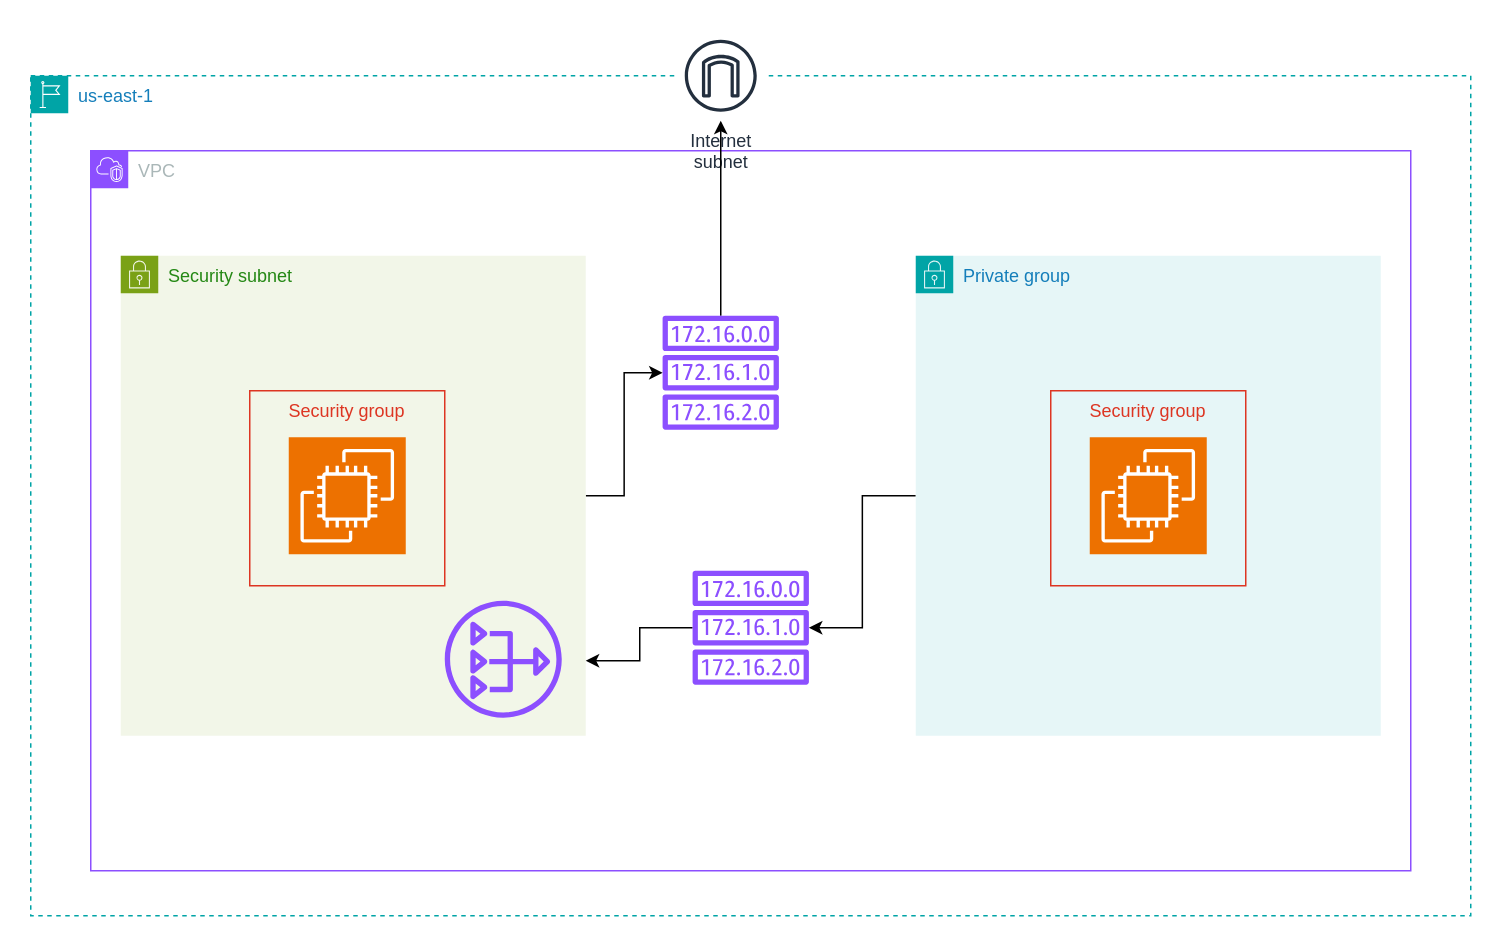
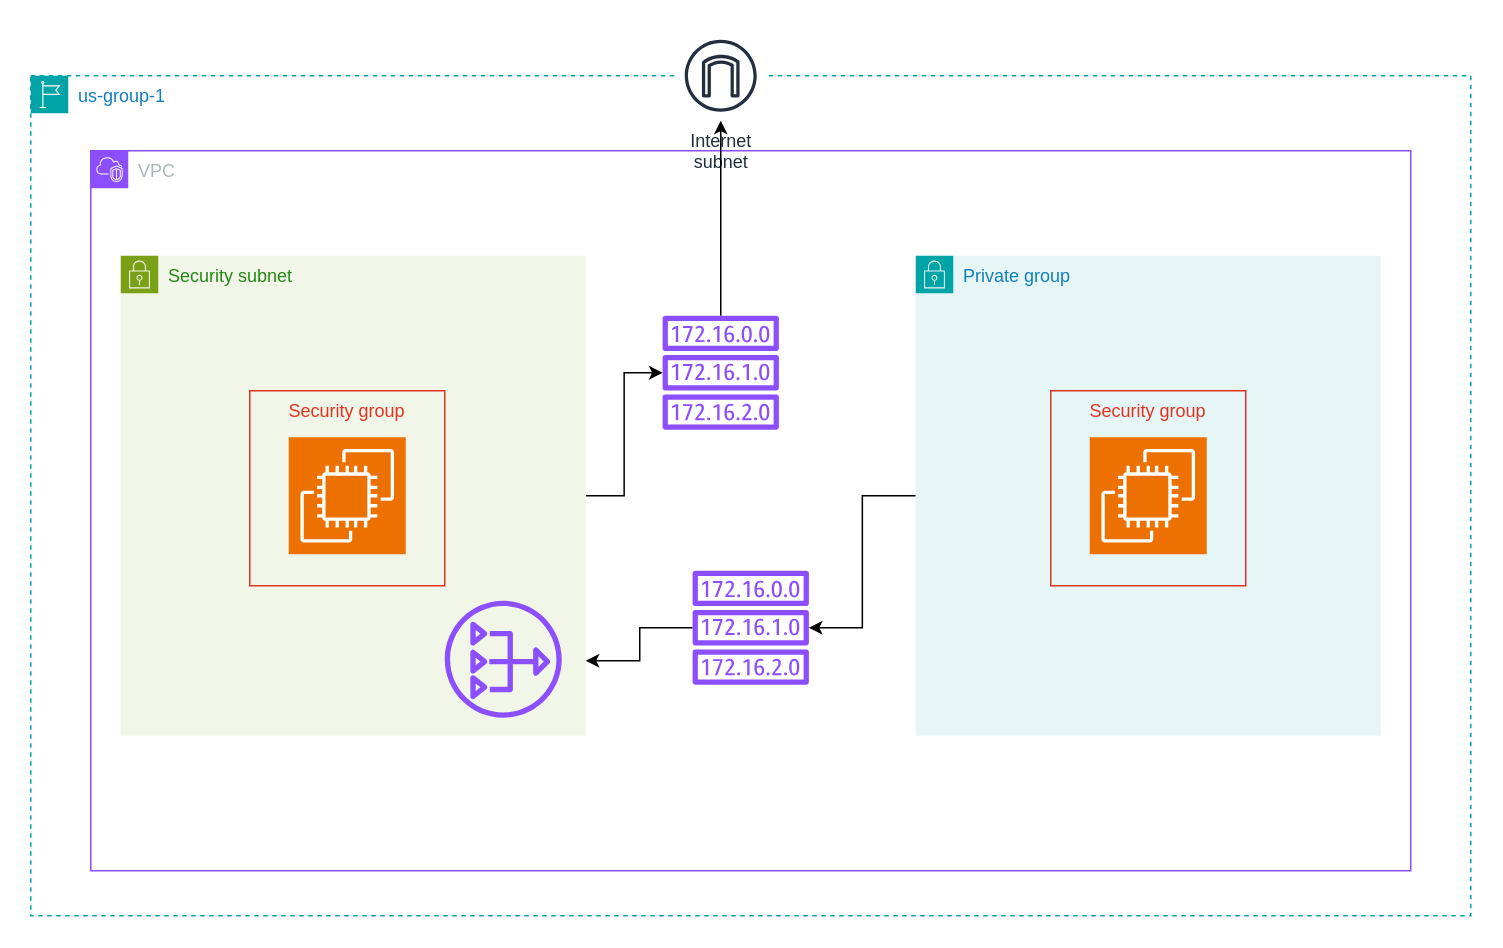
- <mxCell id="2" value="us-east-1" style="points=[[0,0],[0.25,0],[0.5,0],[0.75,0],[1,0],[1,0.25],[1,0.5],[1,0.75],[1,1],[0.75,1],[0.5,1],[0.25,1],[0,1],[0,0.75],[0,0.5],[0,0.25]];outlineConnect=0;gradientColor=none;html=1;whiteSpace=wrap;fontSize=12;fontStyle=0;container=0;pointerEvents=0;collapsible=0;recursiveResize=0;shape=mxgraph.aws4.group;grIcon=mxgraph.aws4.group_region;strokeColor=#00A4A6;fillColor=none;verticalAlign=top;align=left;spacingLeft=30;fontColor=#147EBA;dashed=1;" vertex="1" parent="1"><mxGeometry x="20" y="50" width="960" height="560" as="geometry" /></mxCell>
+ <mxCell id="2" value="us-group-1" style="points=[[0,0],[0.25,0],[0.5,0],[0.75,0],[1,0],[1,0.25],[1,0.5],[1,0.75],[1,1],[0.75,1],[0.5,1],[0.25,1],[0,1],[0,0.75],[0,0.5],[0,0.25]];outlineConnect=0;gradientColor=none;html=1;whiteSpace=wrap;fontSize=12;fontStyle=0;container=0;pointerEvents=0;collapsible=0;recursiveResize=0;shape=mxgraph.aws4.group;grIcon=mxgraph.aws4.group_region;strokeColor=#00A4A6;fillColor=none;verticalAlign=top;align=left;spacingLeft=30;fontColor=#147EBA;dashed=1;" vertex="1" parent="1"><mxGeometry x="20" y="50" width="960" height="560" as="geometry" /></mxCell>
